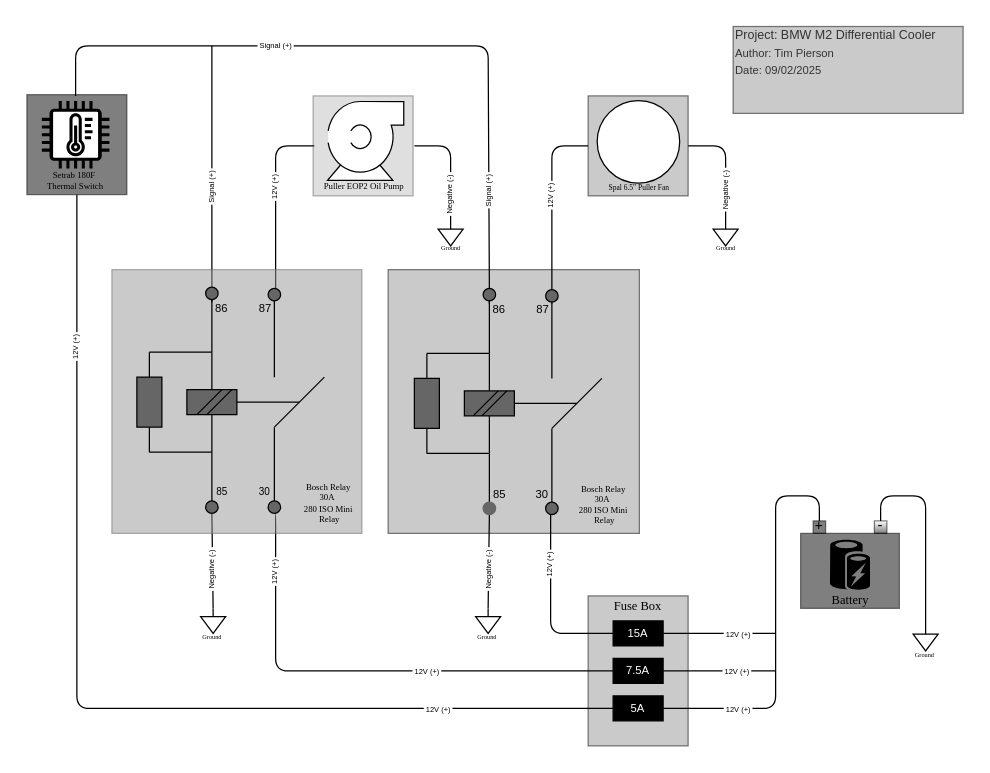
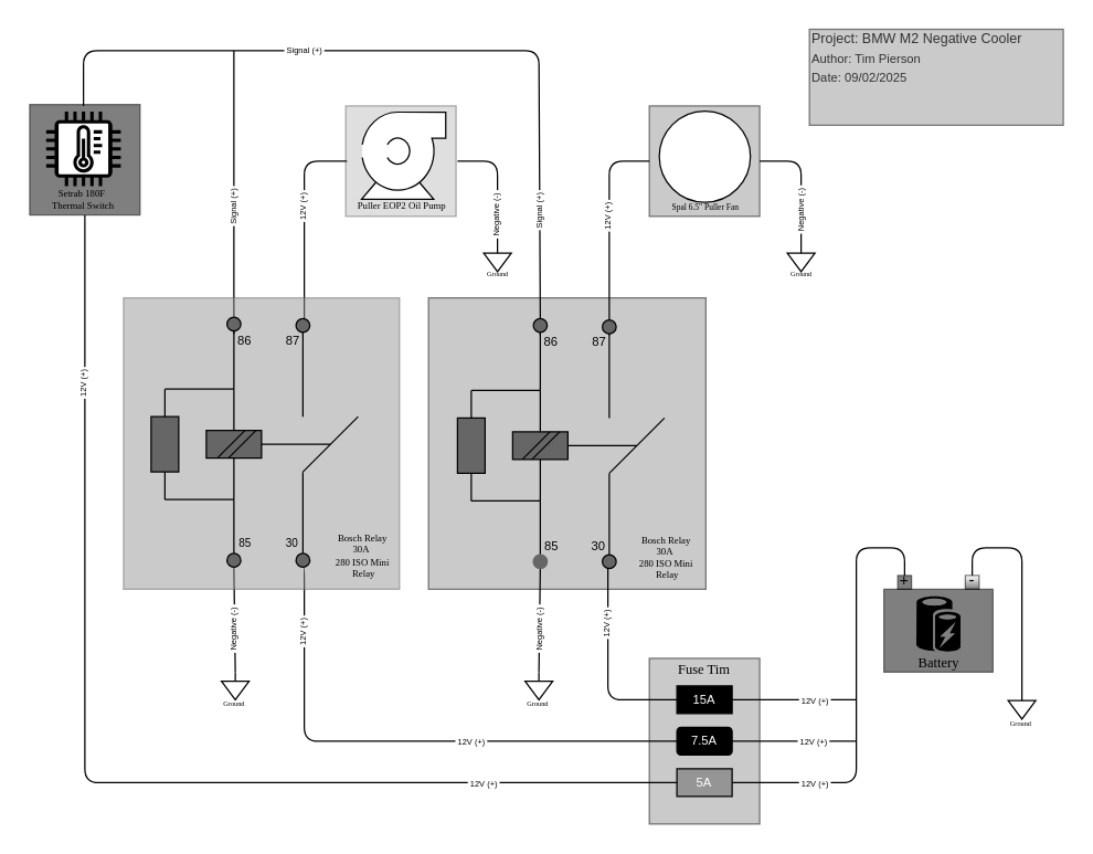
- <mxCell id="92" value="&lt;div&gt;&lt;font style=&quot;font-size: 10px;&quot;&gt;Project: BMW M2 Differential Cooler&lt;/font&gt;&lt;/div&gt;&lt;div&gt;&lt;font style=&quot;font-size: 9px;&quot;&gt;Author: Tim Pierson&lt;/font&gt;&lt;/div&gt;&lt;div&gt;&lt;font style=&quot;font-size: 9px;&quot;&gt;Date: 09/02/2025&lt;/font&gt;&lt;/div&gt;&lt;div&gt;&lt;br&gt;&lt;/div&gt;&lt;div&gt;&lt;br&gt;&lt;/div&gt;" style="text;html=1;align=left;verticalAlign=middle;whiteSpace=wrap;rounded=0;strokeColor=#000000;spacingRight=14;spacing=2;fillColor=#959595;fontColor=#333333;glass=0;gradientColor=none;opacity=50;fillStyle=solid;" vertex="1" parent="1"><mxGeometry x="586" y="20.5" width="184" height="69.5" as="geometry" /></mxCell>
+ <mxCell id="92" value="&lt;div&gt;&lt;font style=&quot;font-size: 10px;&quot;&gt;Project: BMW M2 Negative Cooler&lt;/font&gt;&lt;/div&gt;&lt;div&gt;&lt;font style=&quot;font-size: 9px;&quot;&gt;Author: Tim Pierson&lt;/font&gt;&lt;/div&gt;&lt;div&gt;&lt;font style=&quot;font-size: 9px;&quot;&gt;Date: 09/02/2025&lt;/font&gt;&lt;/div&gt;&lt;div&gt;&lt;br&gt;&lt;/div&gt;&lt;div&gt;&lt;br&gt;&lt;/div&gt;" style="text;html=1;align=left;verticalAlign=middle;whiteSpace=wrap;rounded=0;strokeColor=#000000;spacingRight=14;spacing=2;fillColor=#959595;fontColor=#333333;glass=0;gradientColor=none;opacity=50;fillStyle=solid;" vertex="1" parent="1"><mxGeometry x="586" y="20.5" width="184" height="69.5" as="geometry" /></mxCell>
- <mxCell id="9" value="&lt;div&gt;Fuse Box&lt;/div&gt;" style="text;html=1;align=center;verticalAlign=middle;whiteSpace=wrap;rounded=0;fontFamily=Verdana;fontSize=10;" vertex="1" parent="4"><mxGeometry x="10" y="2" width="60" height="12" as="geometry" /></mxCell>
+ <mxCell id="9" value="&lt;div&gt;Fuse Tim&lt;/div&gt;" style="text;html=1;align=center;verticalAlign=middle;whiteSpace=wrap;rounded=0;fontFamily=Verdana;fontSize=10;" vertex="1" parent="4"><mxGeometry x="10" y="2" width="60" height="12" as="geometry" /></mxCell>
- <mxCell id="7" value="7.5A" style="rounded=0;whiteSpace=wrap;html=1;fontSize=9;fillStyle=solid;fillColor=light-dark(#000000,#000000);fontColor=light-dark(#FFFFFF,#FFFFFF);" vertex="1" parent="4"><mxGeometry x="20" y="50" width="40" height="20" as="geometry" /></mxCell>
+ <mxCell id="7" value="7.5A" style="whiteSpace=wrap;html=1;fontSize=9;fillStyle=solid;fillColor=light-dark(#000000,#000000);fontColor=light-dark(#FFFFFF,#FFFFFF);rounded=1;" vertex="1" parent="4"><mxGeometry x="20" y="50" width="40" height="20" as="geometry" /></mxCell>
- <mxCell id="8" value="5A" style="rounded=0;whiteSpace=wrap;html=1;fontSize=9;fillStyle=solid;fillColor=#000000;fontColor=light-dark(#FFFFFF,#FFFFFF);" vertex="1" parent="4"><mxGeometry x="20" y="80" width="40" height="20" as="geometry" /></mxCell>
+ <mxCell id="8" value="5A" style="rounded=0;whiteSpace=wrap;html=1;fontSize=9;fillStyle=solid;fillColor=#959595;fontColor=light-dark(#FFFFFF,#FFFFFF);" vertex="1" parent="4"><mxGeometry x="20" y="80" width="40" height="20" as="geometry" /></mxCell>
